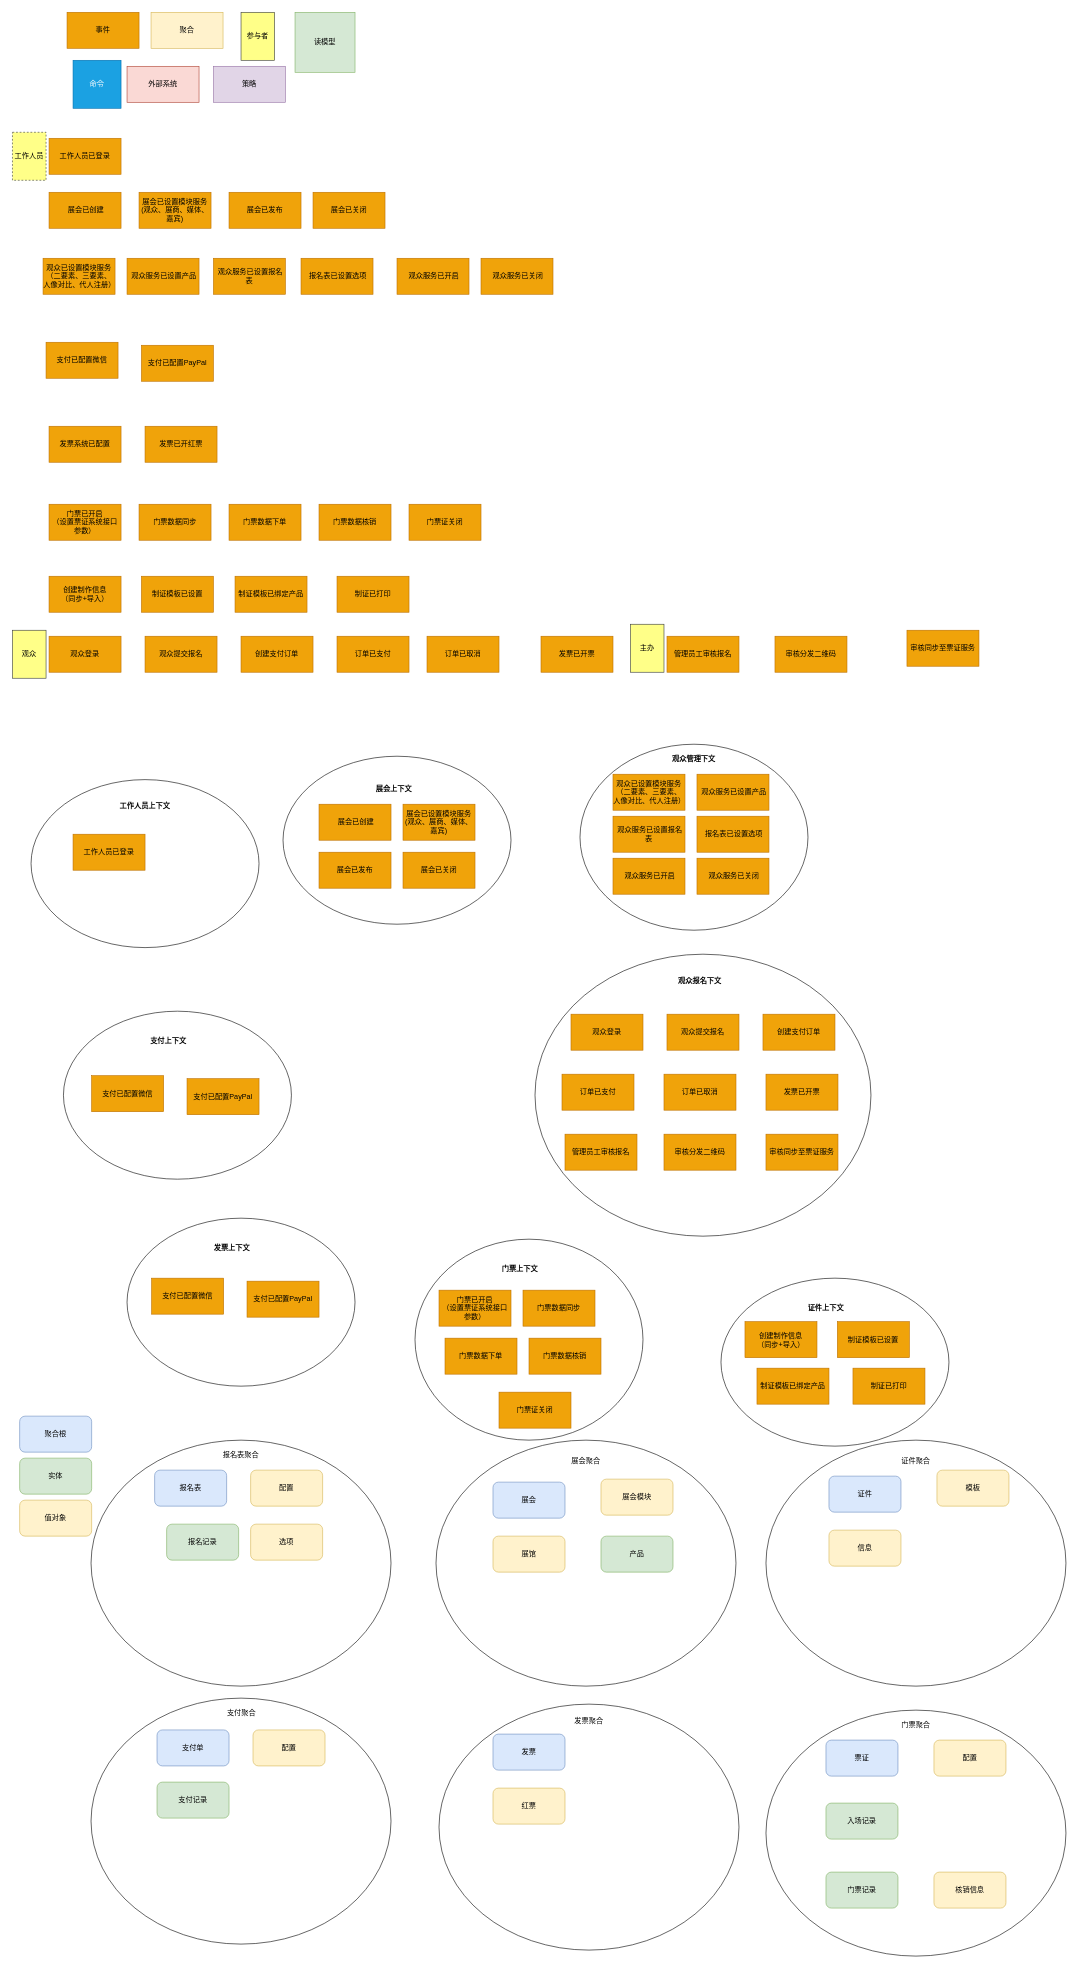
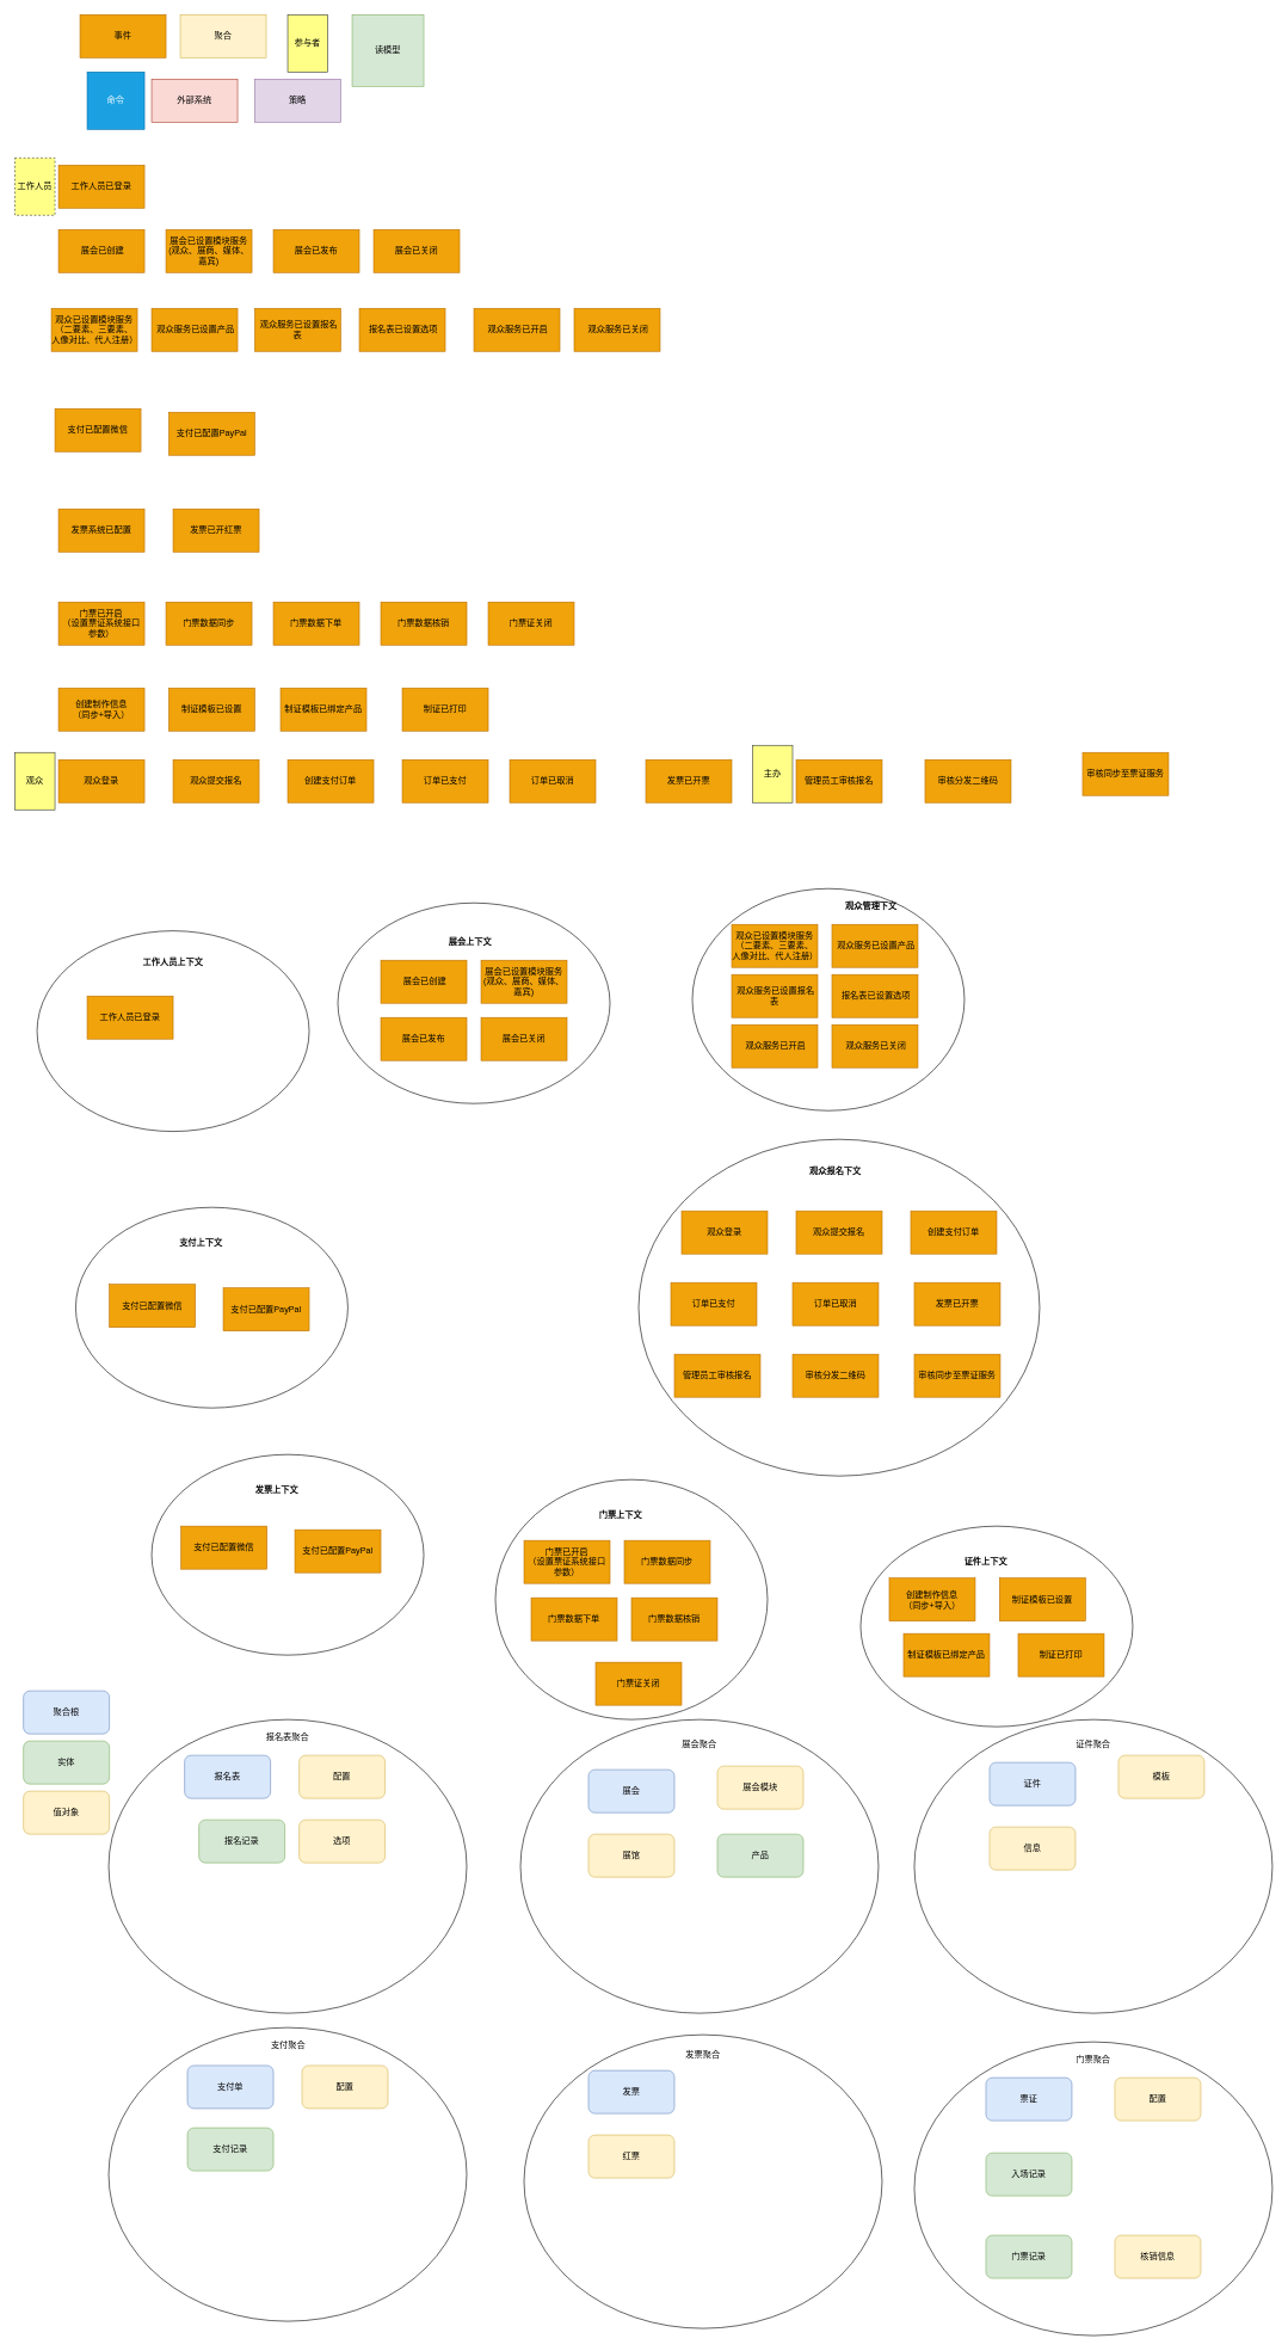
- <mxCell id="51" value="观众管理下文" style="text;html=1;align=center;verticalAlign=middle;whiteSpace=wrap;rounded=0;fontStyle=1" parent="1" vertex="1"><mxGeometry x="1111" y="1250" width="90" height="30" as="geometry" /></mxCell>
+ <mxCell id="51" value="观众管理下文" style="text;html=1;align=center;verticalAlign=middle;whiteSpace=wrap;rounded=0;fontStyle=1" parent="1" vertex="1"><mxGeometry x="1171" y="1250" width="90" height="30" as="geometry" /></mxCell>
